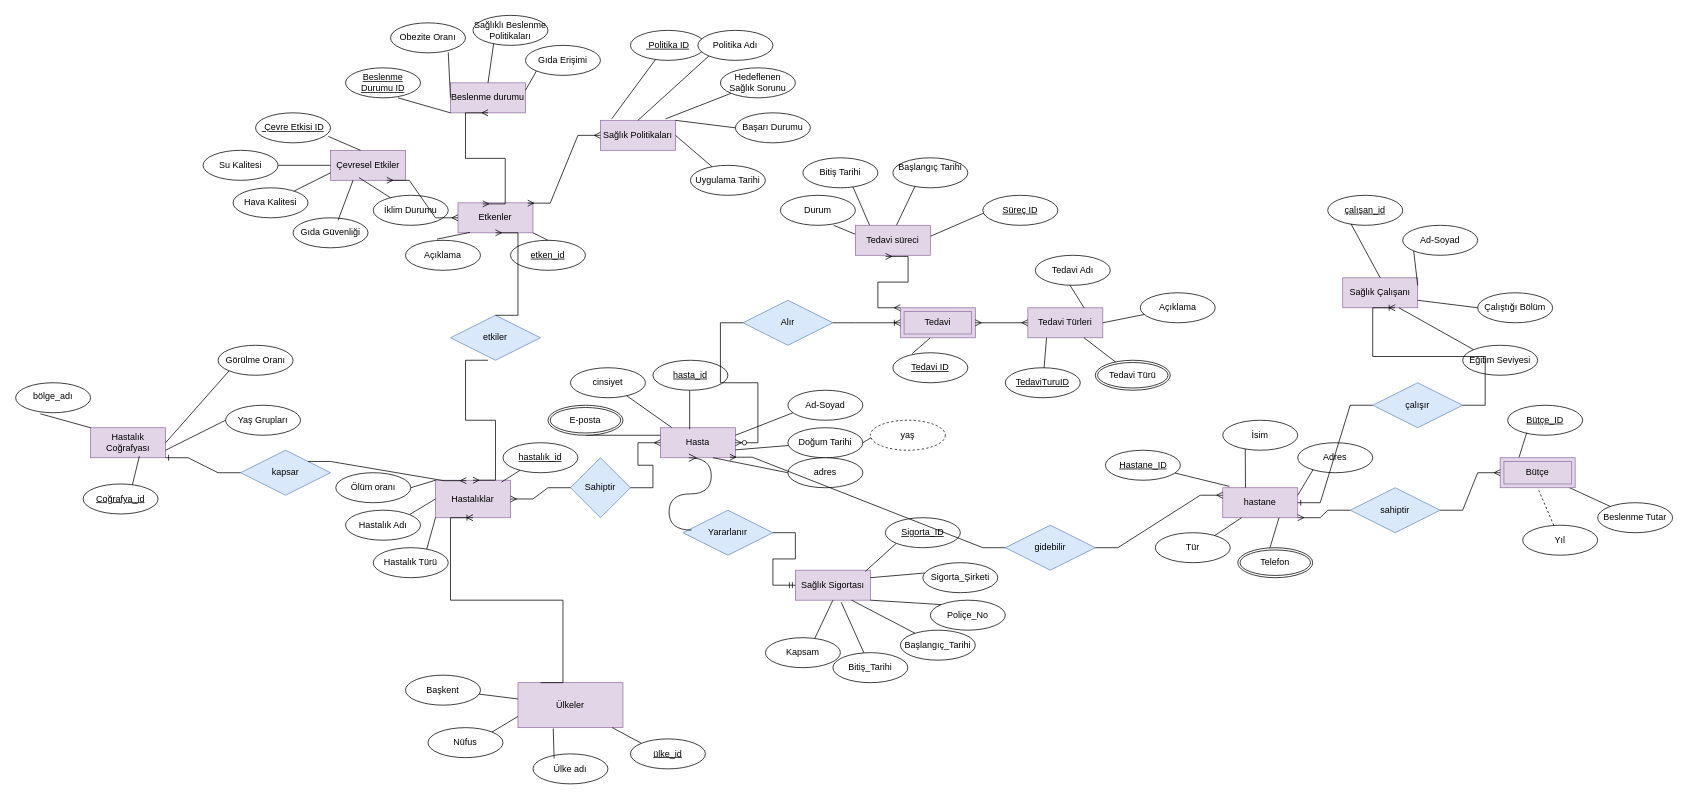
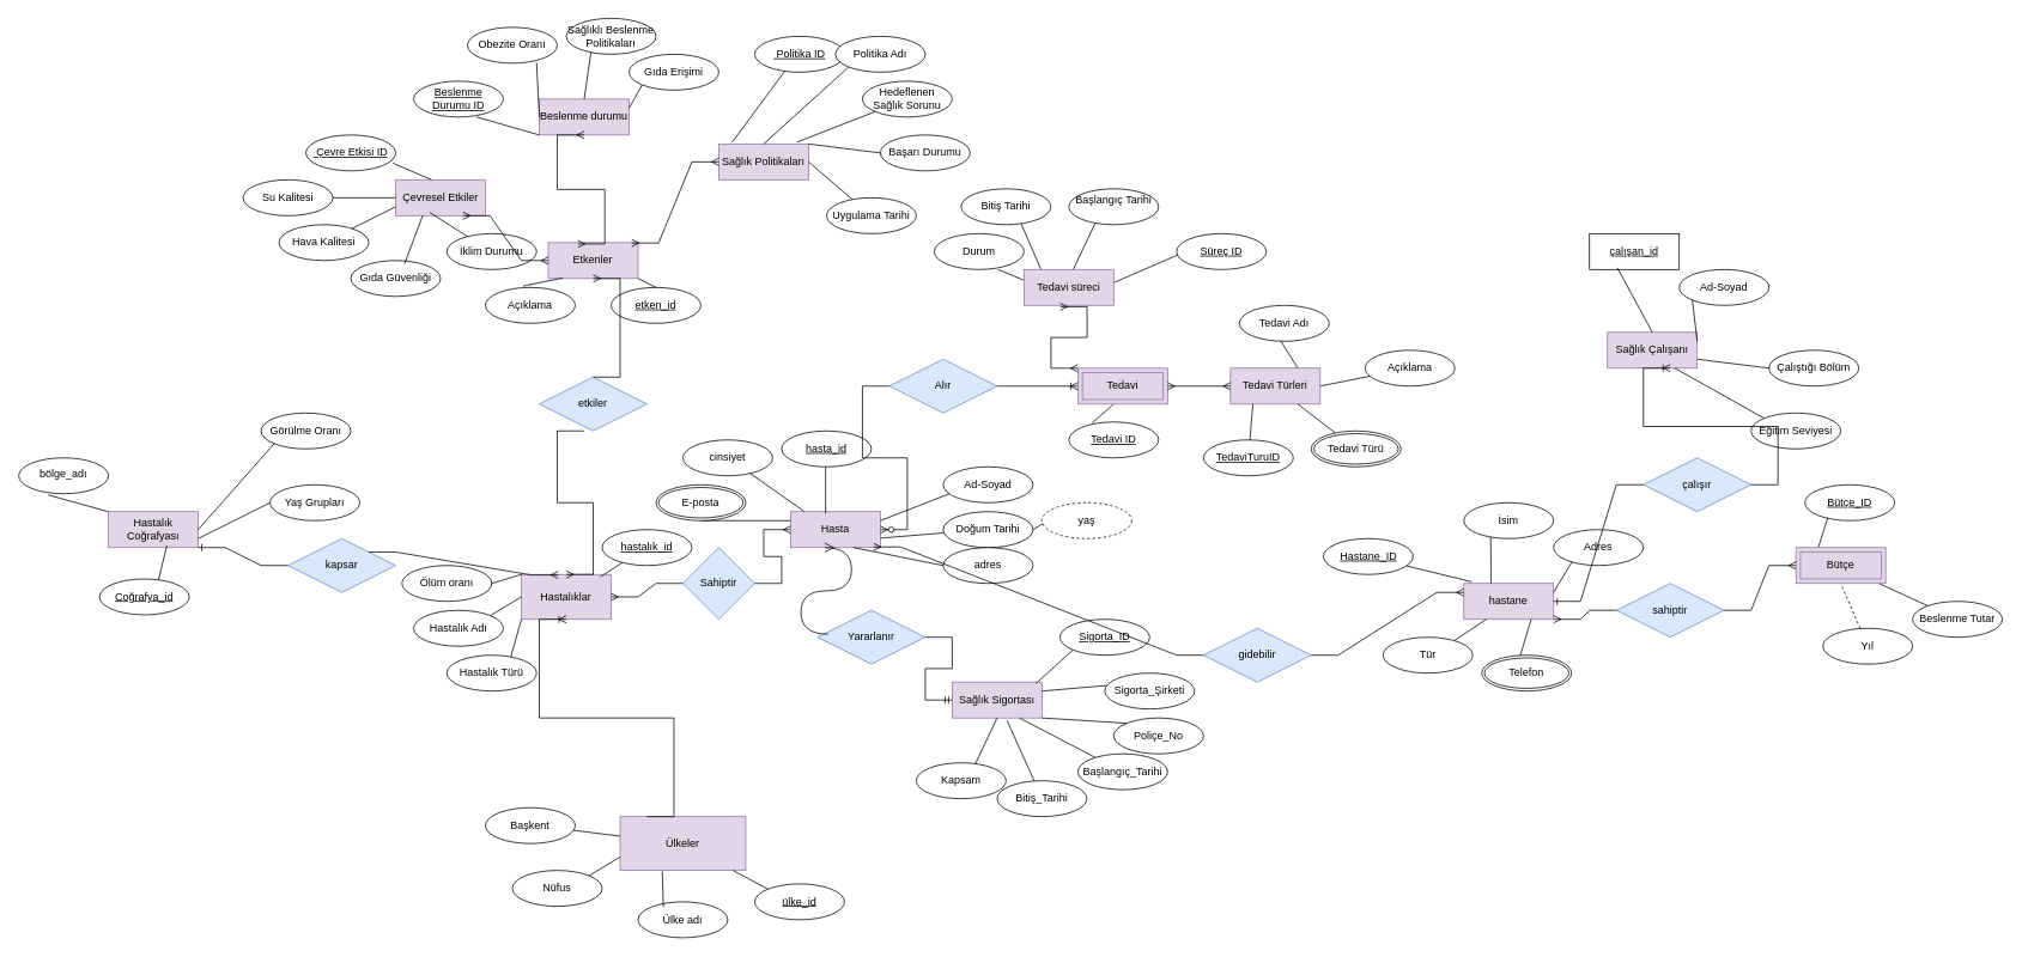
- <mxCell id="27" value="çalışan_id" style="ellipse;whiteSpace=wrap;html=1;align=center;fontStyle=4;" parent="1" vertex="1"><mxGeometry x="1770" y="260" width="100" height="40" as="geometry" /></mxCell>
+ <mxCell id="27" value="çalışan_id" style="whiteSpace=wrap;html=1;align=center;fontStyle=4;rounded=0;" parent="1" vertex="1"><mxGeometry x="1770" y="260" width="100" height="40" as="geometry" /></mxCell>
